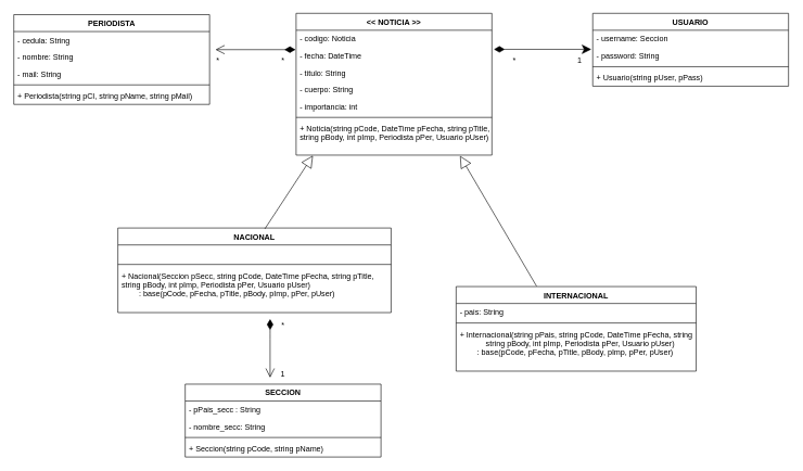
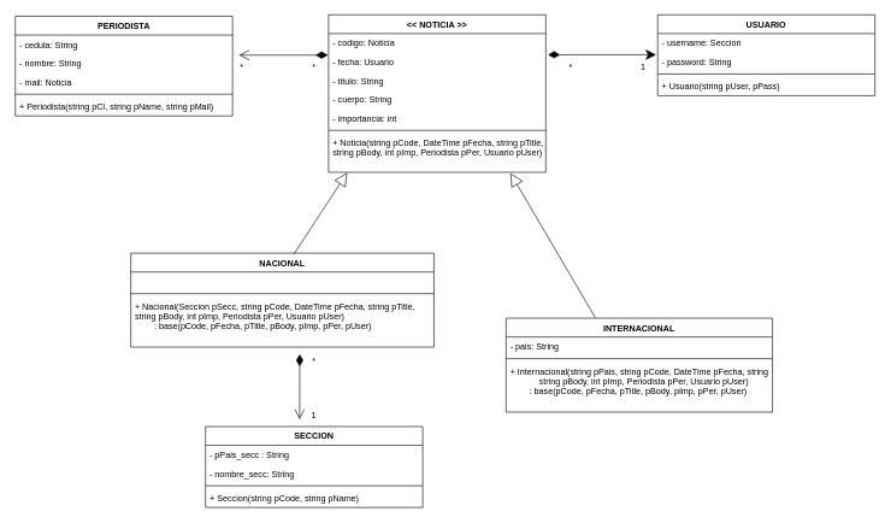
- <mxCell id="10" value="- fecha: DateTime" style="text;strokeColor=none;fillColor=none;align=left;verticalAlign=top;spacingLeft=4;spacingRight=4;overflow=hidden;rotatable=0;points=[[0,0.5],[1,0.5]];portConstraint=eastwest;" parent="8" vertex="1"><mxGeometry y="52" width="301" height="26" as="geometry" /></mxCell>
+ <mxCell id="10" value="- fecha: Usuario" style="text;strokeColor=none;fillColor=none;align=left;verticalAlign=top;spacingLeft=4;spacingRight=4;overflow=hidden;rotatable=0;points=[[0,0.5],[1,0.5]];portConstraint=eastwest;" parent="8" vertex="1"><mxGeometry y="52" width="301" height="26" as="geometry" /></mxCell>
- <mxCell id="5" value="- mail: String" style="text;strokeColor=none;fillColor=none;align=left;verticalAlign=top;spacingLeft=4;spacingRight=4;overflow=hidden;rotatable=0;points=[[0,0.5],[1,0.5]];portConstraint=eastwest;" parent="2" vertex="1"><mxGeometry y="78" width="301" height="26" as="geometry" /></mxCell>
+ <mxCell id="5" value="- mail: Noticia" style="text;strokeColor=none;fillColor=none;align=left;verticalAlign=top;spacingLeft=4;spacingRight=4;overflow=hidden;rotatable=0;points=[[0,0.5],[1,0.5]];portConstraint=eastwest;" parent="2" vertex="1"><mxGeometry y="78" width="301" height="26" as="geometry" /></mxCell>
